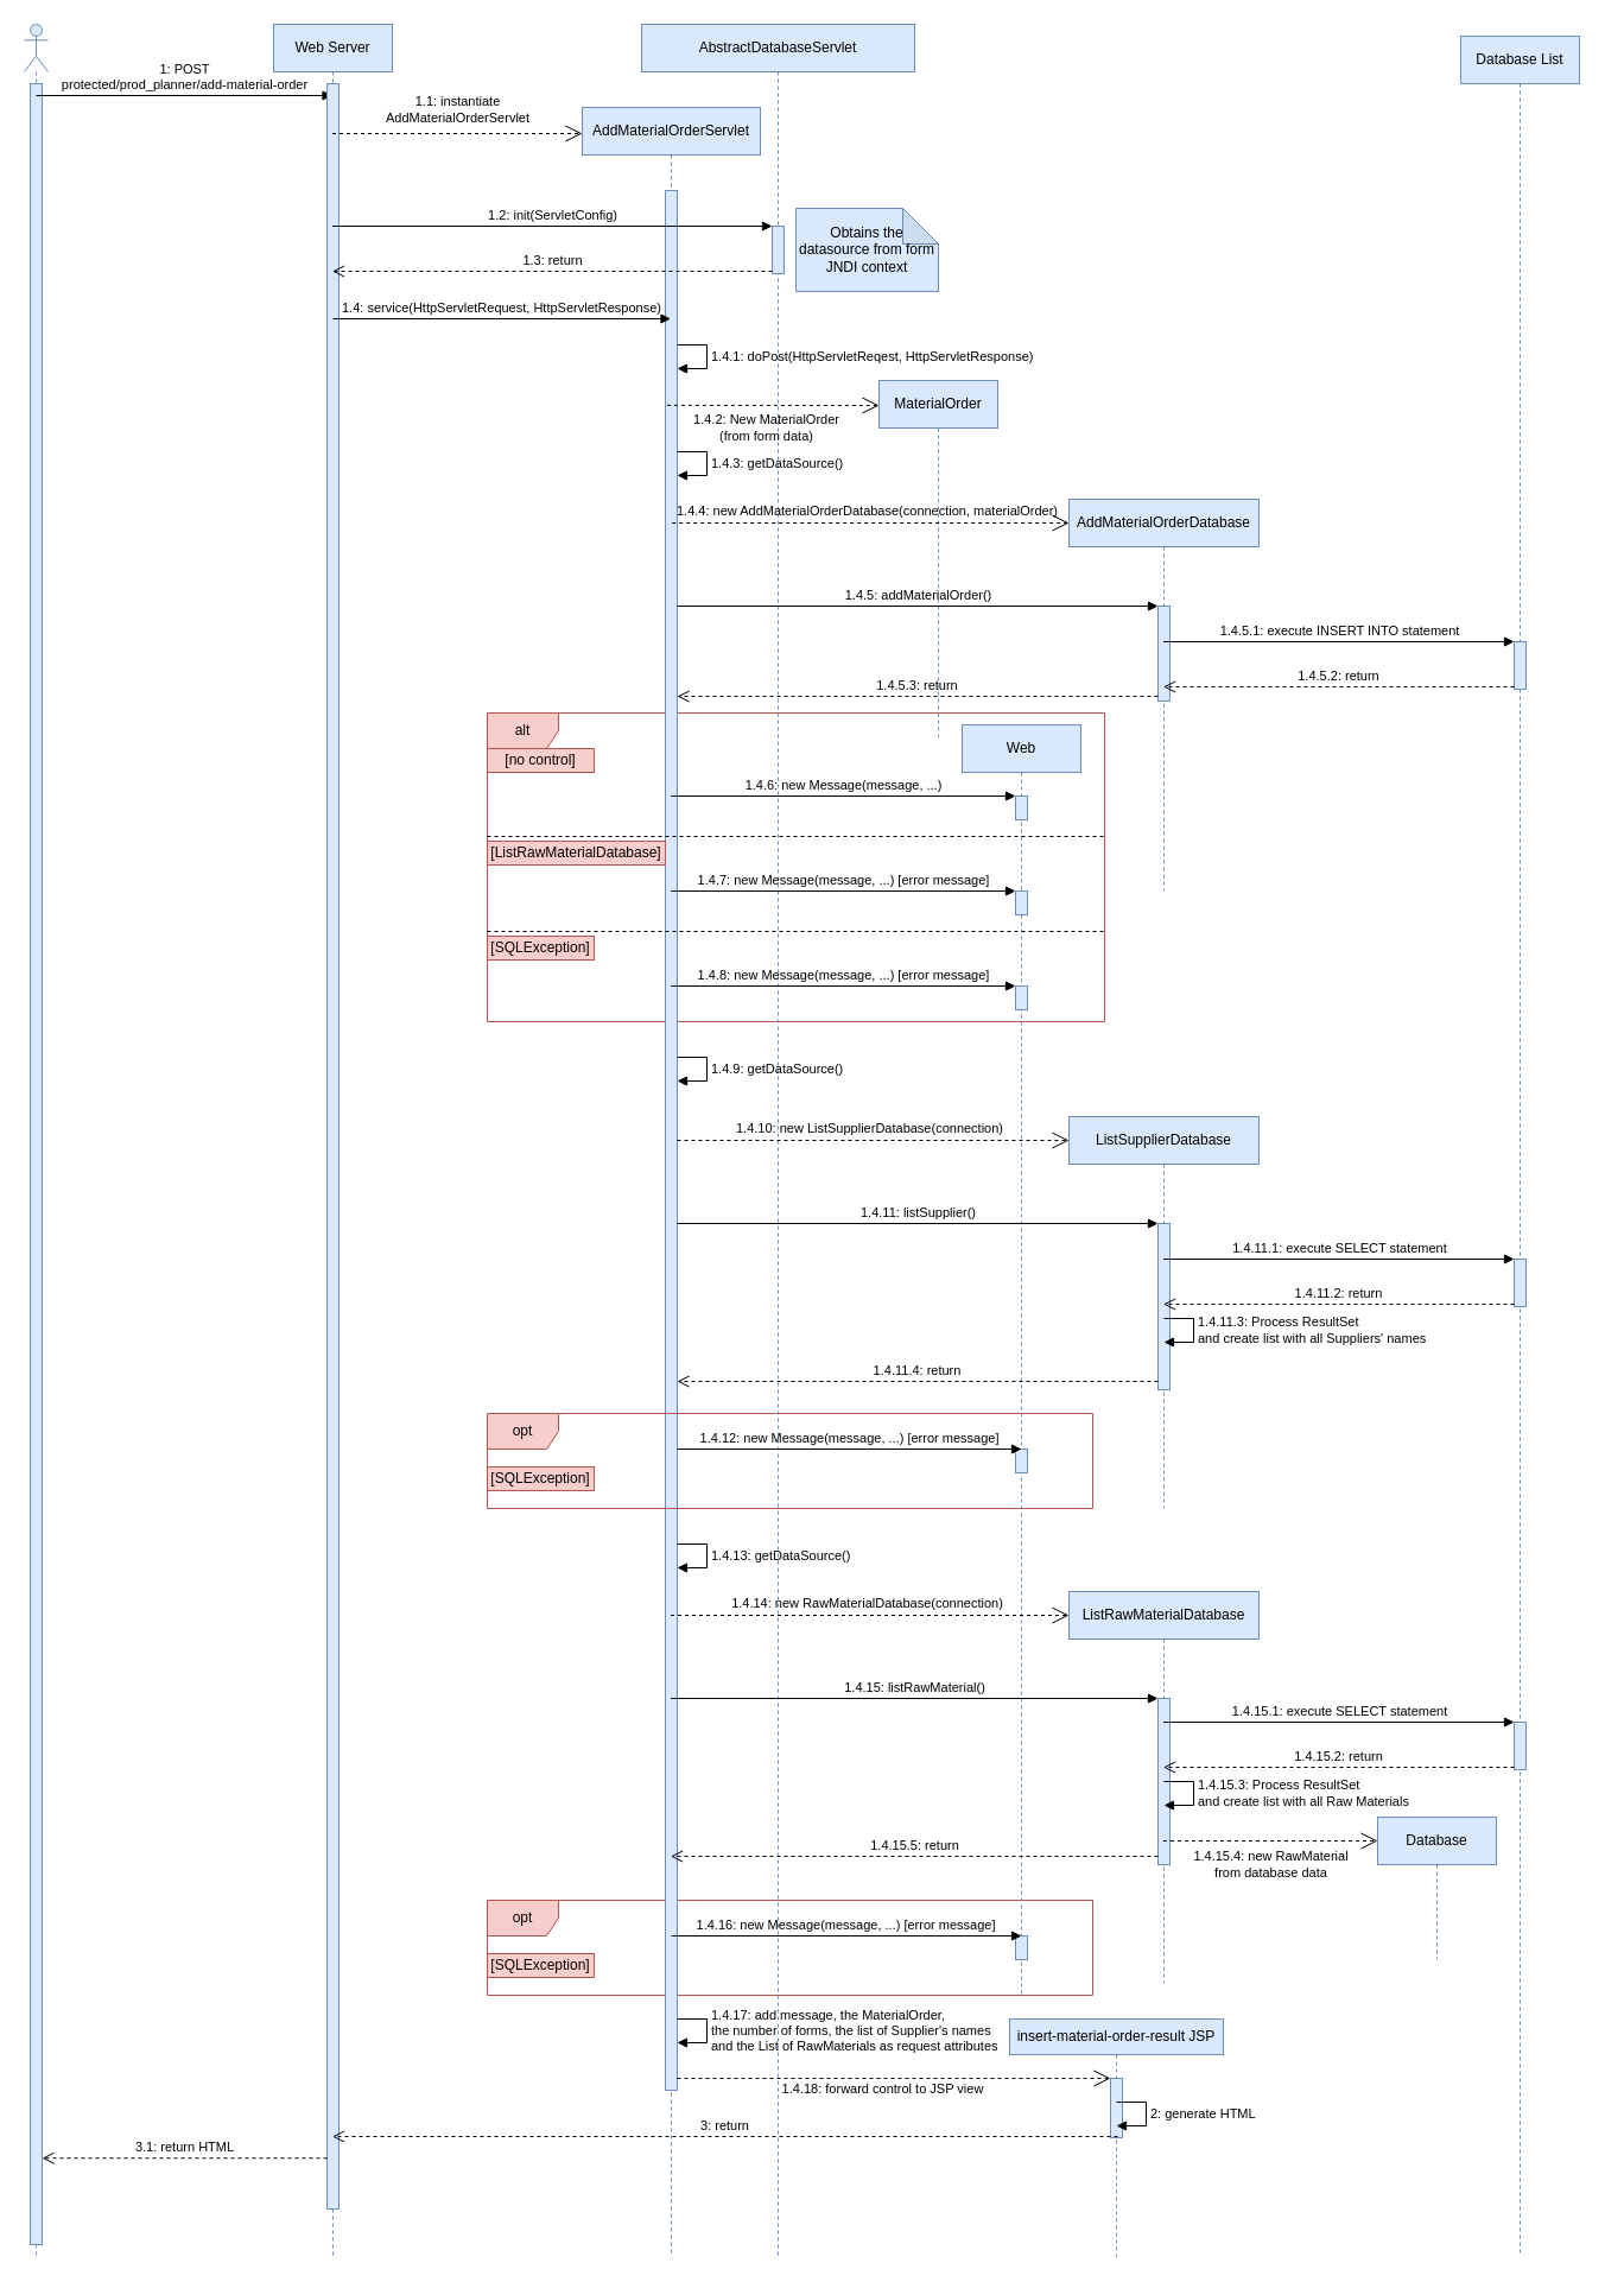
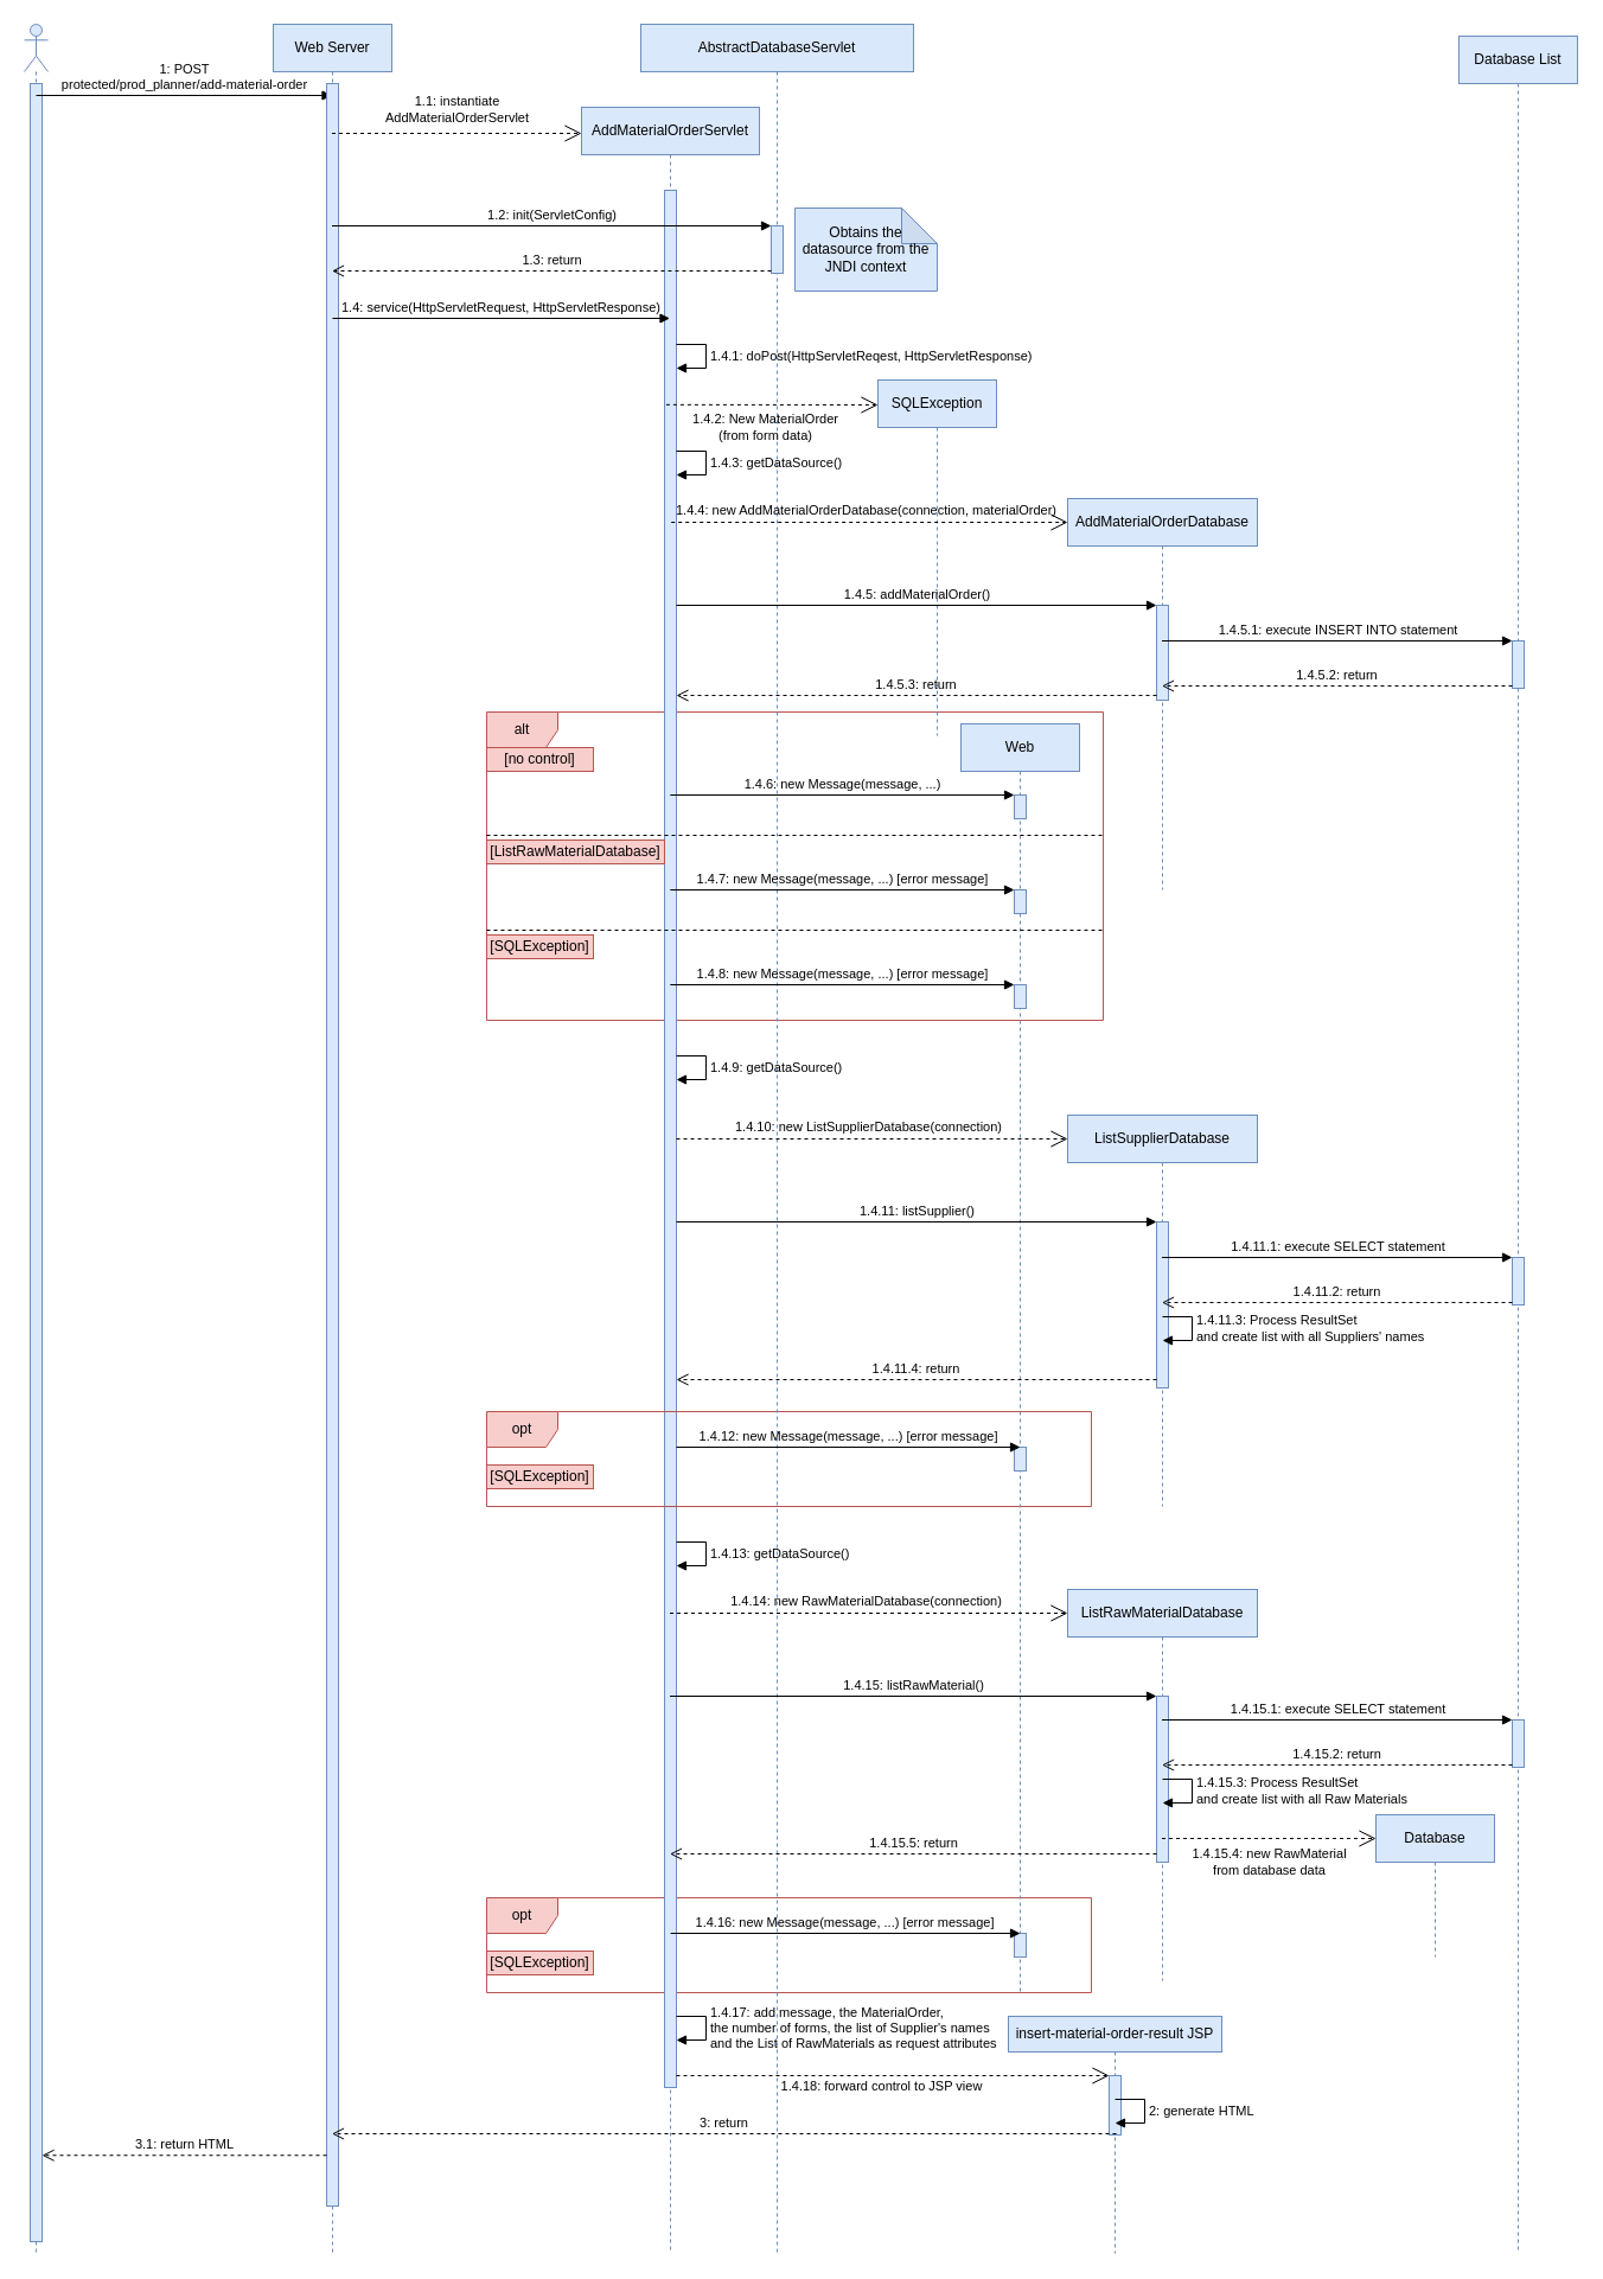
- <mxCell id="20" value="Obtains the datasource from form JNDI context" style="shape=note;whiteSpace=wrap;html=1;backgroundOutline=1;darkOpacity=0.05;fillColor=#dae8fc;strokeColor=#6c8ebf;" parent="18" vertex="1"><mxGeometry x="130" y="155" width="120" height="70" as="geometry" /></mxCell>
+ <mxCell id="20" value="Obtains the datasource from the JNDI context" style="shape=note;whiteSpace=wrap;html=1;backgroundOutline=1;darkOpacity=0.05;fillColor=#dae8fc;strokeColor=#6c8ebf;" parent="18" vertex="1"><mxGeometry x="130" y="155" width="120" height="70" as="geometry" /></mxCell>
- <mxCell id="24" value="MaterialOrder" style="shape=umlLifeline;perimeter=lifelinePerimeter;whiteSpace=wrap;html=1;container=1;collapsible=0;recursiveResize=0;outlineConnect=0;fillColor=#dae8fc;strokeColor=#6c8ebf;" parent="1" vertex="1"><mxGeometry x="740" y="320" width="100" height="300" as="geometry" /></mxCell>
+ <mxCell id="24" value="SQLException" style="shape=umlLifeline;perimeter=lifelinePerimeter;whiteSpace=wrap;html=1;container=1;collapsible=0;recursiveResize=0;outlineConnect=0;fillColor=#dae8fc;strokeColor=#6c8ebf;" parent="1" vertex="1"><mxGeometry x="740" y="320" width="100" height="300" as="geometry" /></mxCell>
